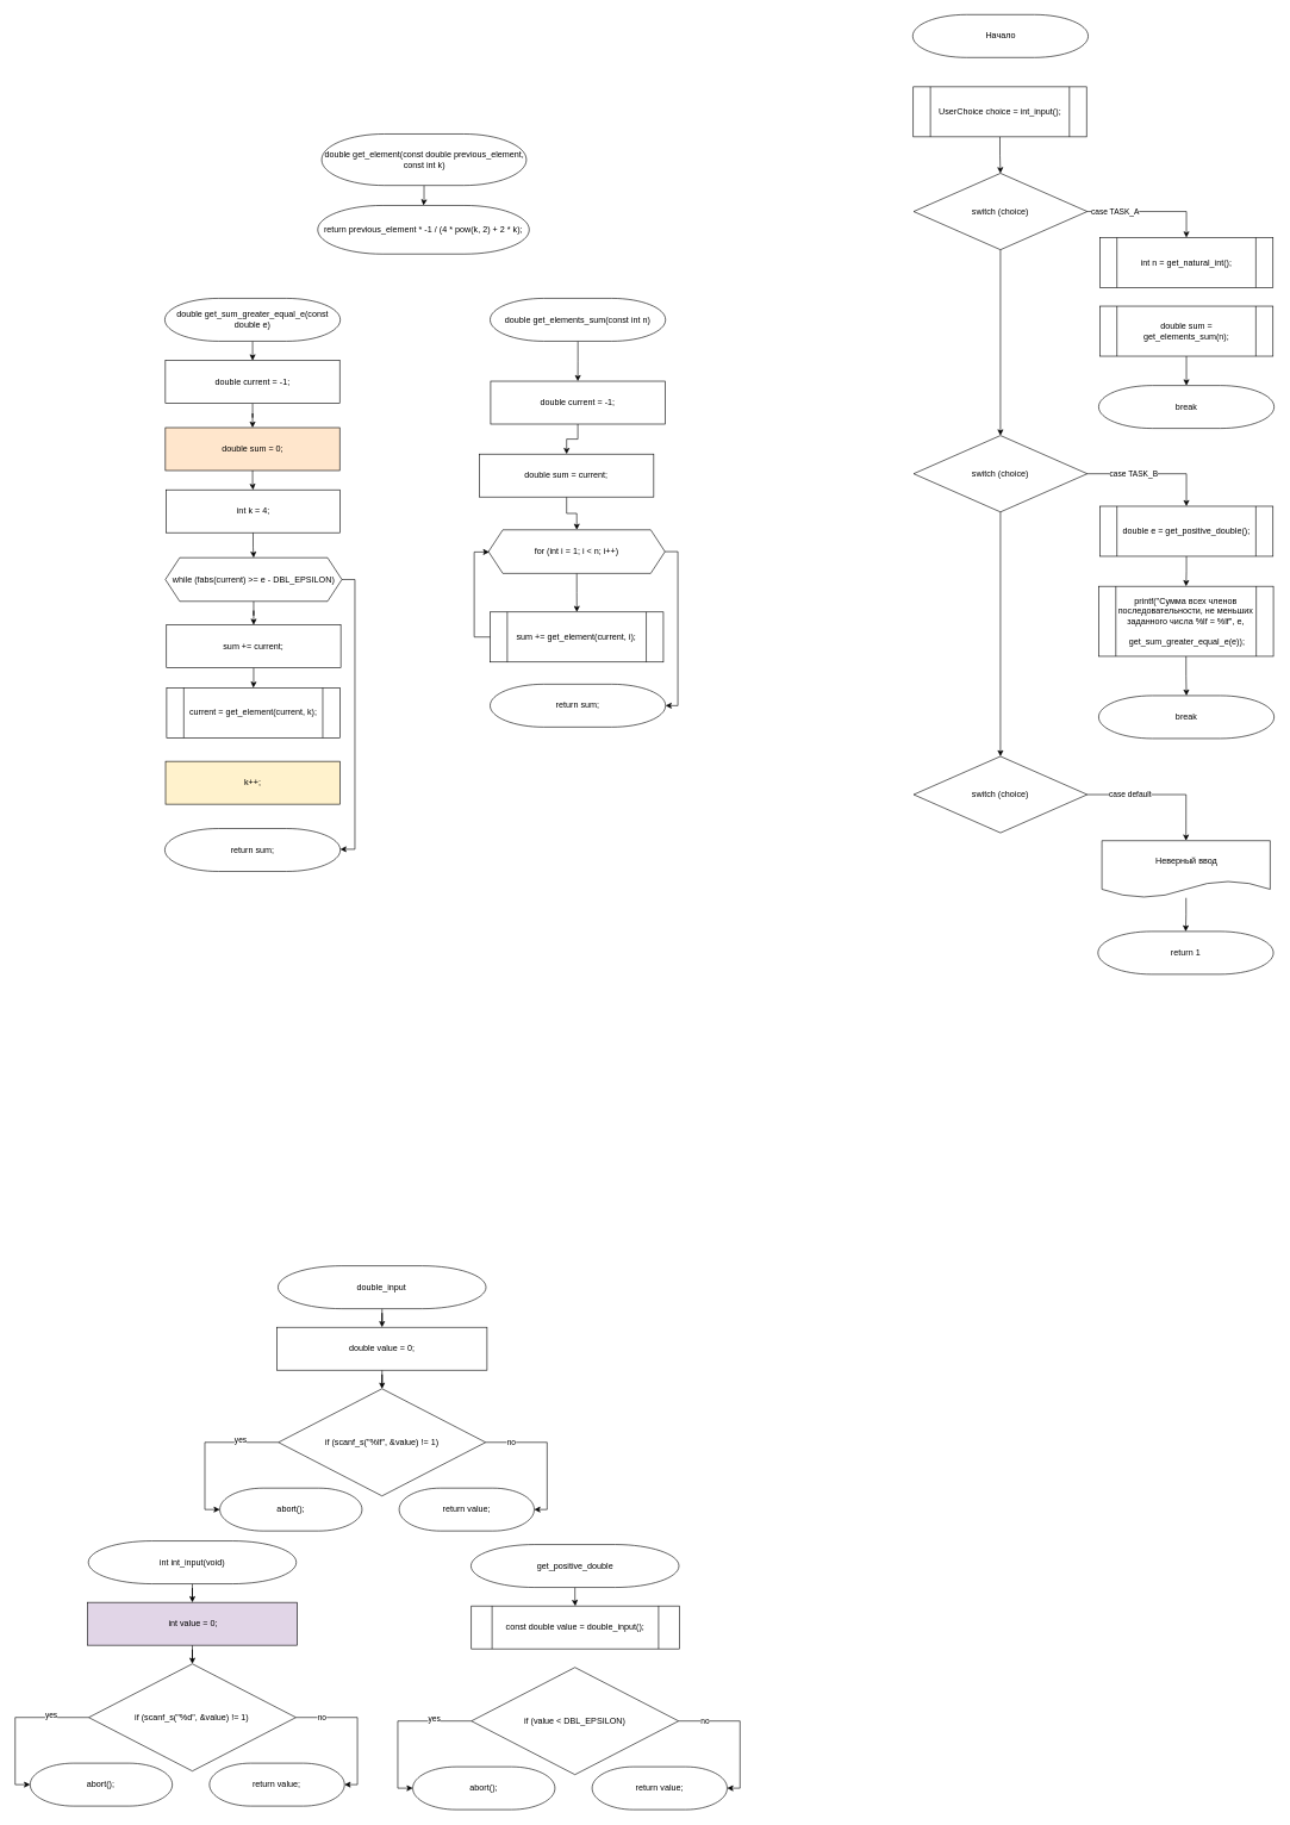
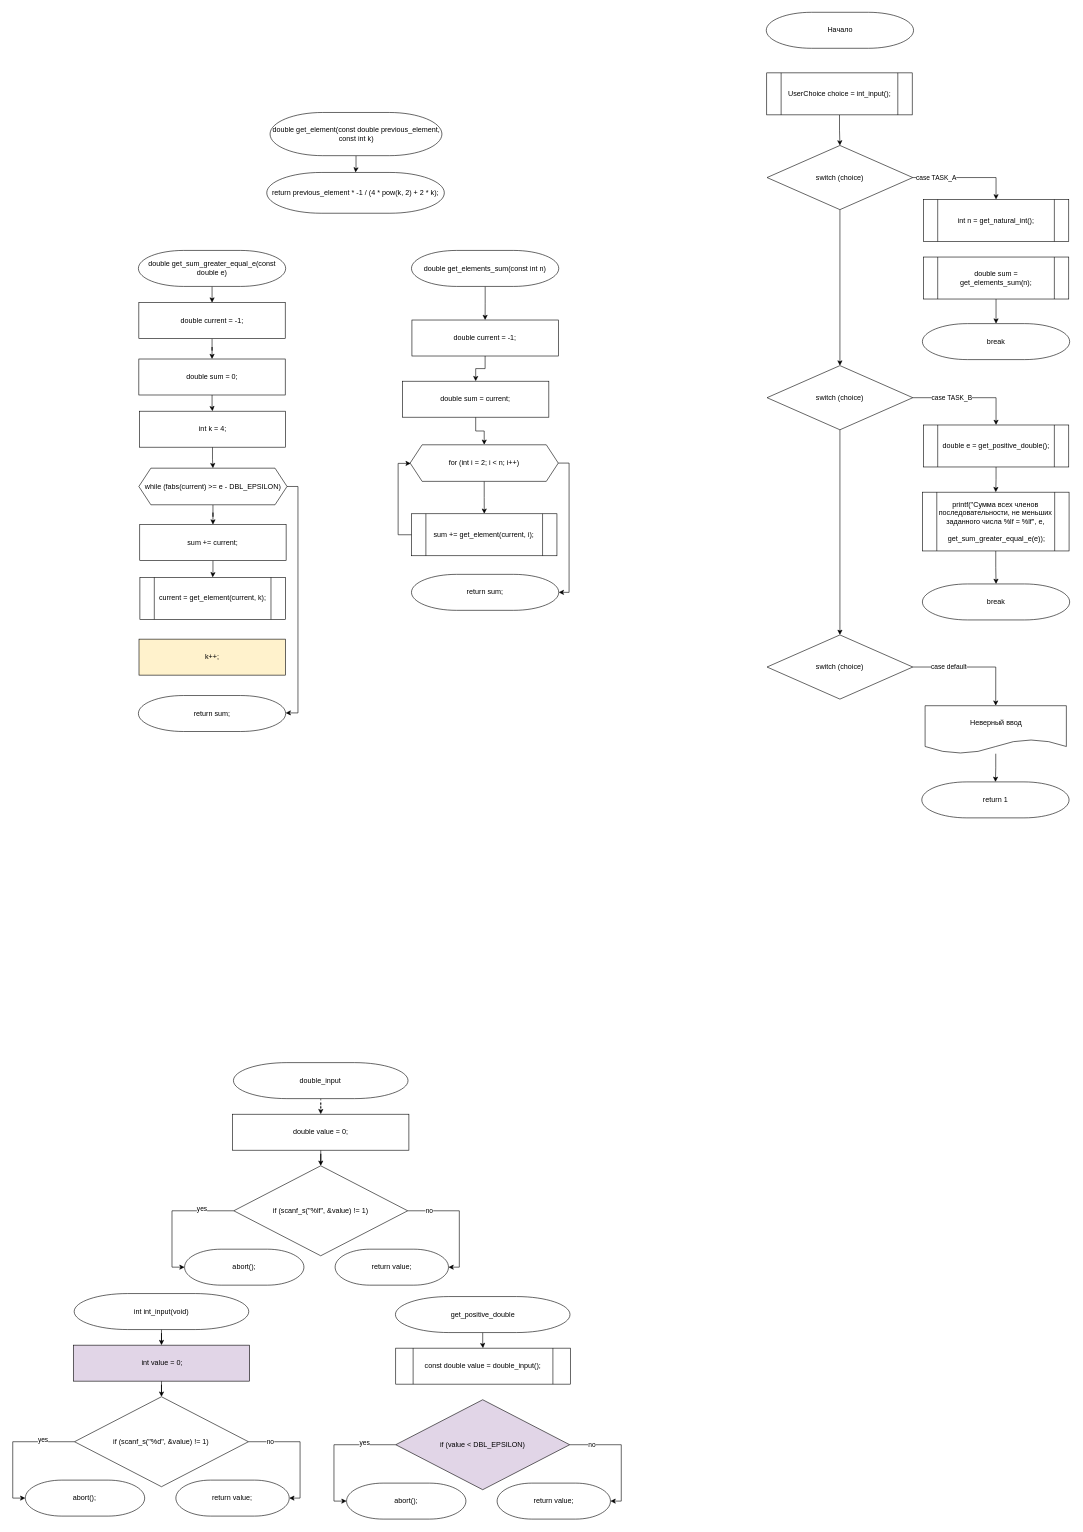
- <mxCell id="48" value="double sum = 0;" style="rounded=0;whiteSpace=wrap;html=1;fillColor=#ffe6cc;" vertex="1" parent="1"><mxGeometry x="230.75" y="598" width="244" height="60" as="geometry" /></mxCell>
+ <mxCell id="48" value="double sum = 0;" style="rounded=0;whiteSpace=wrap;html=1;" vertex="1" parent="1"><mxGeometry x="230.75" y="598" width="244" height="60" as="geometry" /></mxCell>
- <mxCell id="38" value="for (int i = 1; i &amp;lt; n; i++)" style="shape=hexagon;perimeter=hexagonPerimeter2;whiteSpace=wrap;html=1;fixedSize=1;" vertex="1" parent="1"><mxGeometry x="683" y="741" width="247" height="61" as="geometry" /></mxCell>
+ <mxCell id="38" value="for (int i = 2; i &amp;lt; n; i++)" style="shape=hexagon;perimeter=hexagonPerimeter2;whiteSpace=wrap;html=1;fixedSize=1;" vertex="1" parent="1"><mxGeometry x="683" y="741" width="247" height="61" as="geometry" /></mxCell>
- <mxCell id="85" value="" style="edgeStyle=orthogonalEdgeStyle;rounded=0;orthogonalLoop=1;jettySize=auto;html=1;" edge="1" parent="1" source="86" target="90"><mxGeometry relative="1" as="geometry" /></mxCell>
+ <mxCell id="85" value="" style="edgeStyle=orthogonalEdgeStyle;rounded=0;orthogonalLoop=1;jettySize=auto;html=1;dashed=1;" edge="1" parent="1" source="86" target="90"><mxGeometry relative="1" as="geometry" /></mxCell>
- <mxCell id="74" value="if (value &amp;lt; DBL_EPSILON)" style="rhombus;whiteSpace=wrap;html=1;" vertex="1" parent="1"><mxGeometry x="659" y="2333" width="290" height="150" as="geometry" /></mxCell>
+ <mxCell id="74" value="if (value &amp;lt; DBL_EPSILON)" style="rhombus;whiteSpace=wrap;html=1;fillColor=#e1d5e7;" vertex="1" parent="1"><mxGeometry x="659" y="2333" width="290" height="150" as="geometry" /></mxCell>
